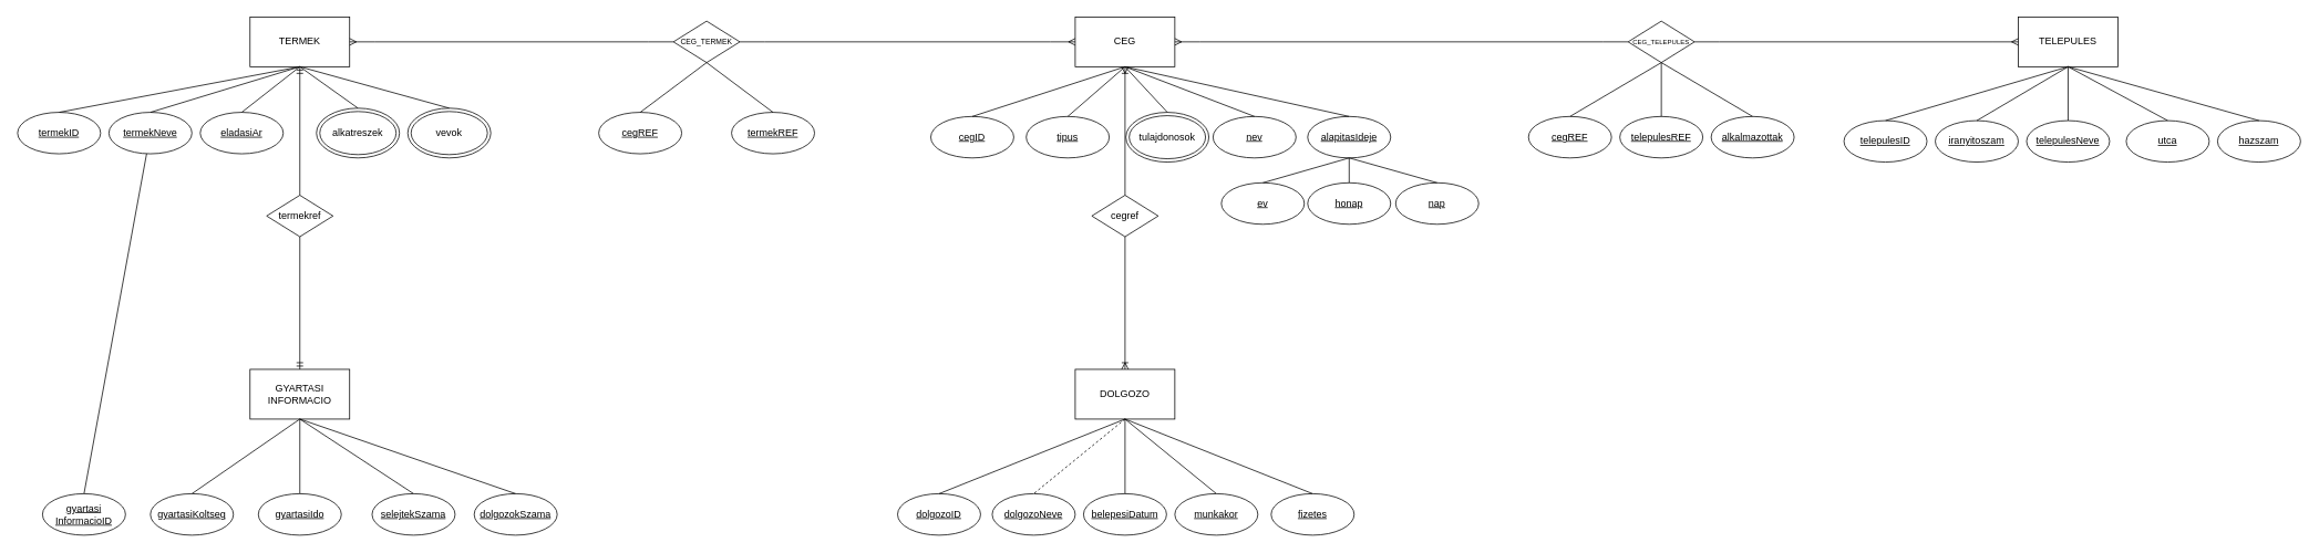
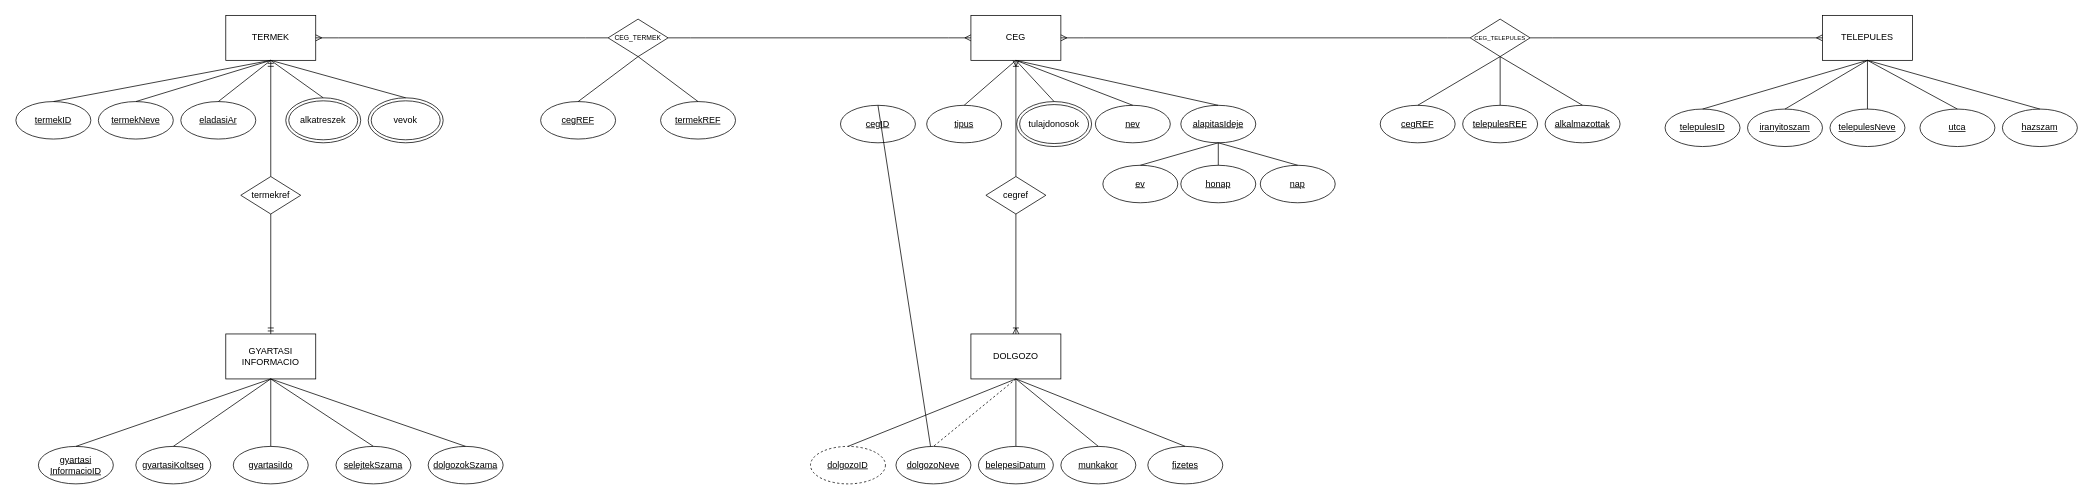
- <mxCell id="64" value="" style="endArrow=none;html=1;rounded=0;exitX=0.5;exitY=0;exitDx=0;exitDy=0;entryX=0.5;entryY=1;entryDx=0;entryDy=0;fontColor=#000000;" parent="1" source="19" target="2" edge="1"><mxGeometry width="50" height="50" relative="1" as="geometry"><mxPoint x="1180" y="285" as="sourcePoint" /><mxPoint x="1110" y="235" as="targetPoint" /></mxGeometry></mxCell>
+ <mxCell id="64" value="" style="endArrow=none;html=1;rounded=0;exitX=0.5;exitY=0;exitDx=0;exitDy=0;fontColor=#000000;" parent="1" source="19" target="48" edge="1"><mxGeometry width="50" height="50" relative="1" as="geometry"><mxPoint x="1180" y="285" as="sourcePoint" /><mxPoint x="1110" y="235" as="targetPoint" /></mxGeometry></mxCell>
- <mxCell id="61" value="" style="endArrow=none;html=1;rounded=0;exitX=0.5;exitY=0;exitDx=0;exitDy=0;fontColor=#000000;" parent="1" source="23" target="38" edge="1"><mxGeometry width="50" height="50" relative="1" as="geometry"><mxPoint x="520" y="220" as="sourcePoint" /><mxPoint x="450" y="170" as="targetPoint" /></mxGeometry></mxCell>
+ <mxCell id="61" value="" style="endArrow=none;html=1;rounded=0;entryX=0.5;entryY=1;entryDx=0;entryDy=0;exitX=0.5;exitY=0;exitDx=0;exitDy=0;fontColor=#000000;" parent="1" source="23" target="5" edge="1"><mxGeometry width="50" height="50" relative="1" as="geometry"><mxPoint x="520" y="220" as="sourcePoint" /><mxPoint x="450" y="170" as="targetPoint" /></mxGeometry></mxCell>
- <mxCell id="21" value="&lt;font&gt;&lt;u&gt;dolgozoID&lt;/u&gt;&lt;/font&gt;" style="ellipse;whiteSpace=wrap;html=1;" parent="1" vertex="1"><mxGeometry x="1080" y="595" width="100" height="50" as="geometry" /></mxCell>
+ <mxCell id="21" value="&lt;font&gt;&lt;u&gt;dolgozoID&lt;/u&gt;&lt;/font&gt;" style="ellipse;whiteSpace=wrap;html=1;dashed=1;" parent="1" vertex="1"><mxGeometry x="1080" y="595" width="100" height="50" as="geometry" /></mxCell>
